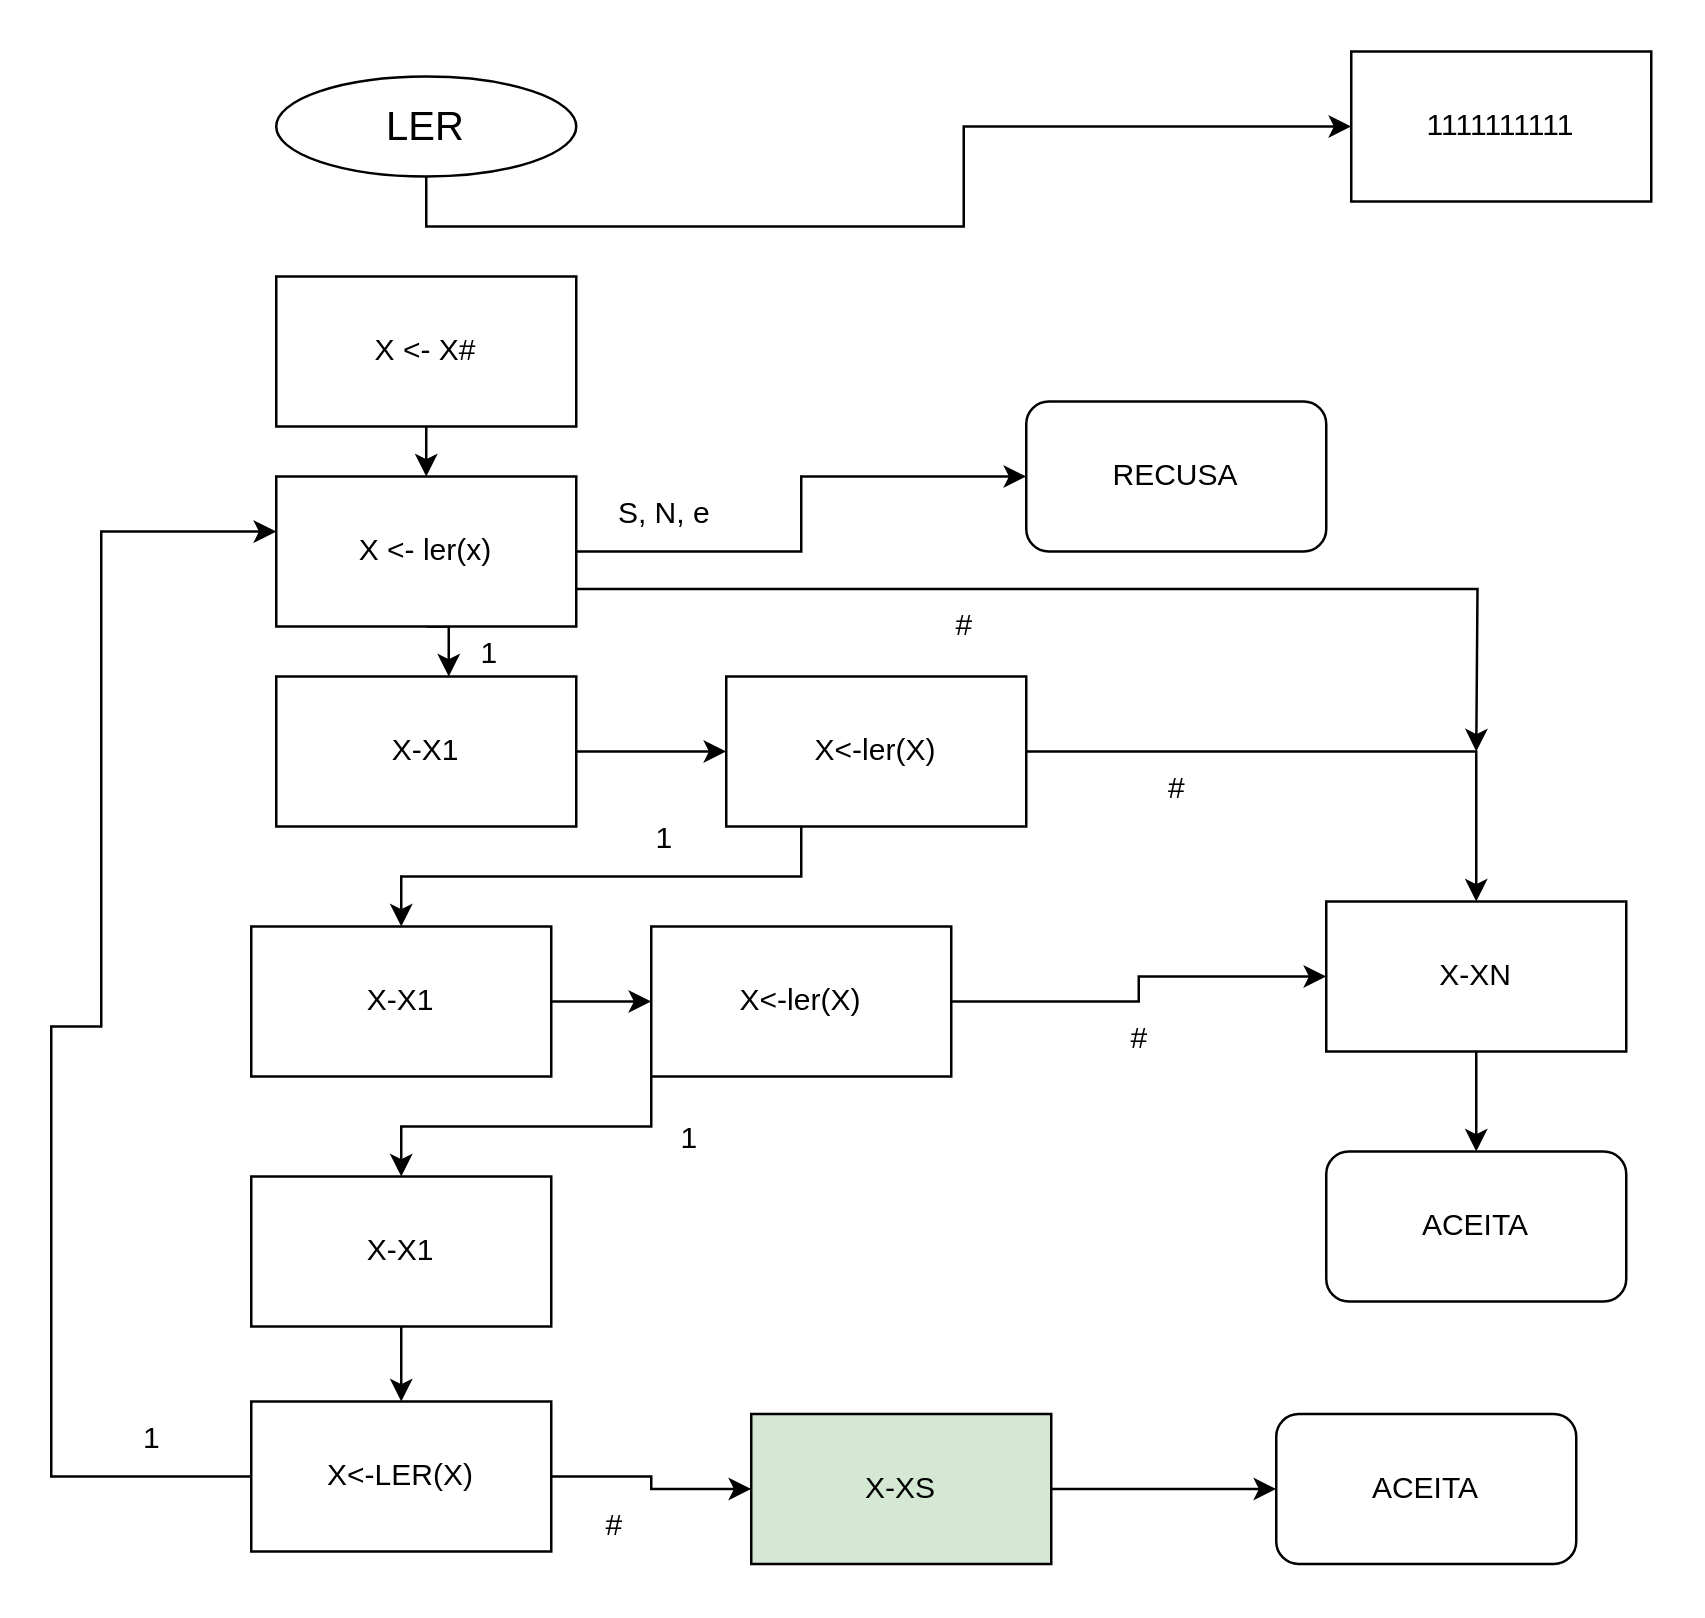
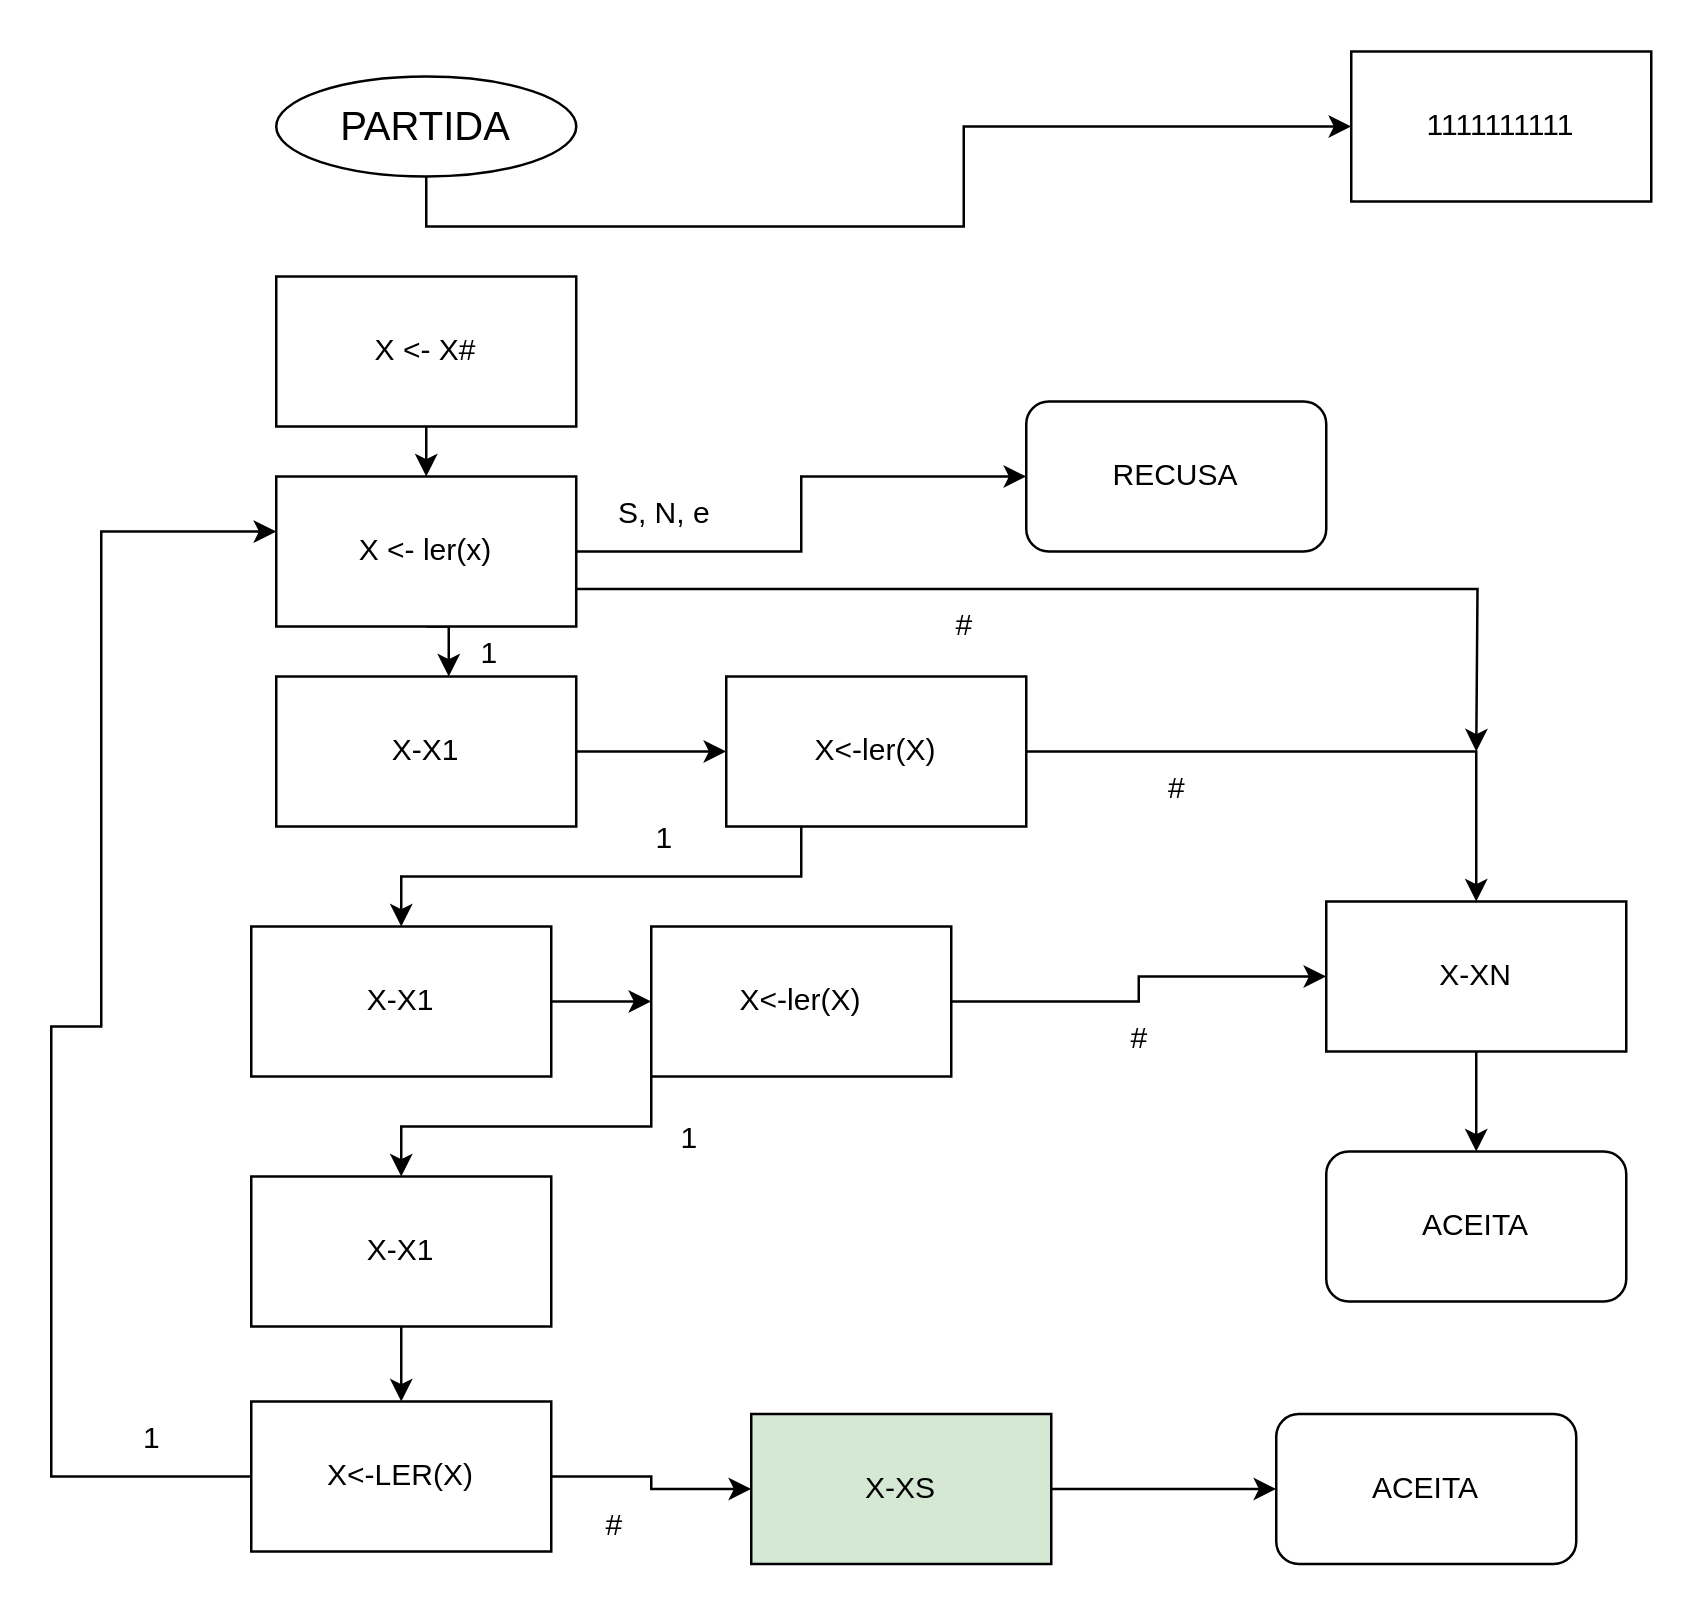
- <mxCell id="3" value="&lt;font style=&quot;font-size: 16px;&quot;&gt;LER&lt;/font&gt;" style="ellipse;whiteSpace=wrap;html=1;" vertex="1" parent="1"><mxGeometry x="110" y="30" width="120" height="40" as="geometry" /></mxCell>
+ <mxCell id="3" value="&lt;font style=&quot;font-size: 16px;&quot;&gt;PARTIDA&lt;/font&gt;" style="ellipse;whiteSpace=wrap;html=1;" vertex="1" parent="1"><mxGeometry x="110" y="30" width="120" height="40" as="geometry" /></mxCell>
